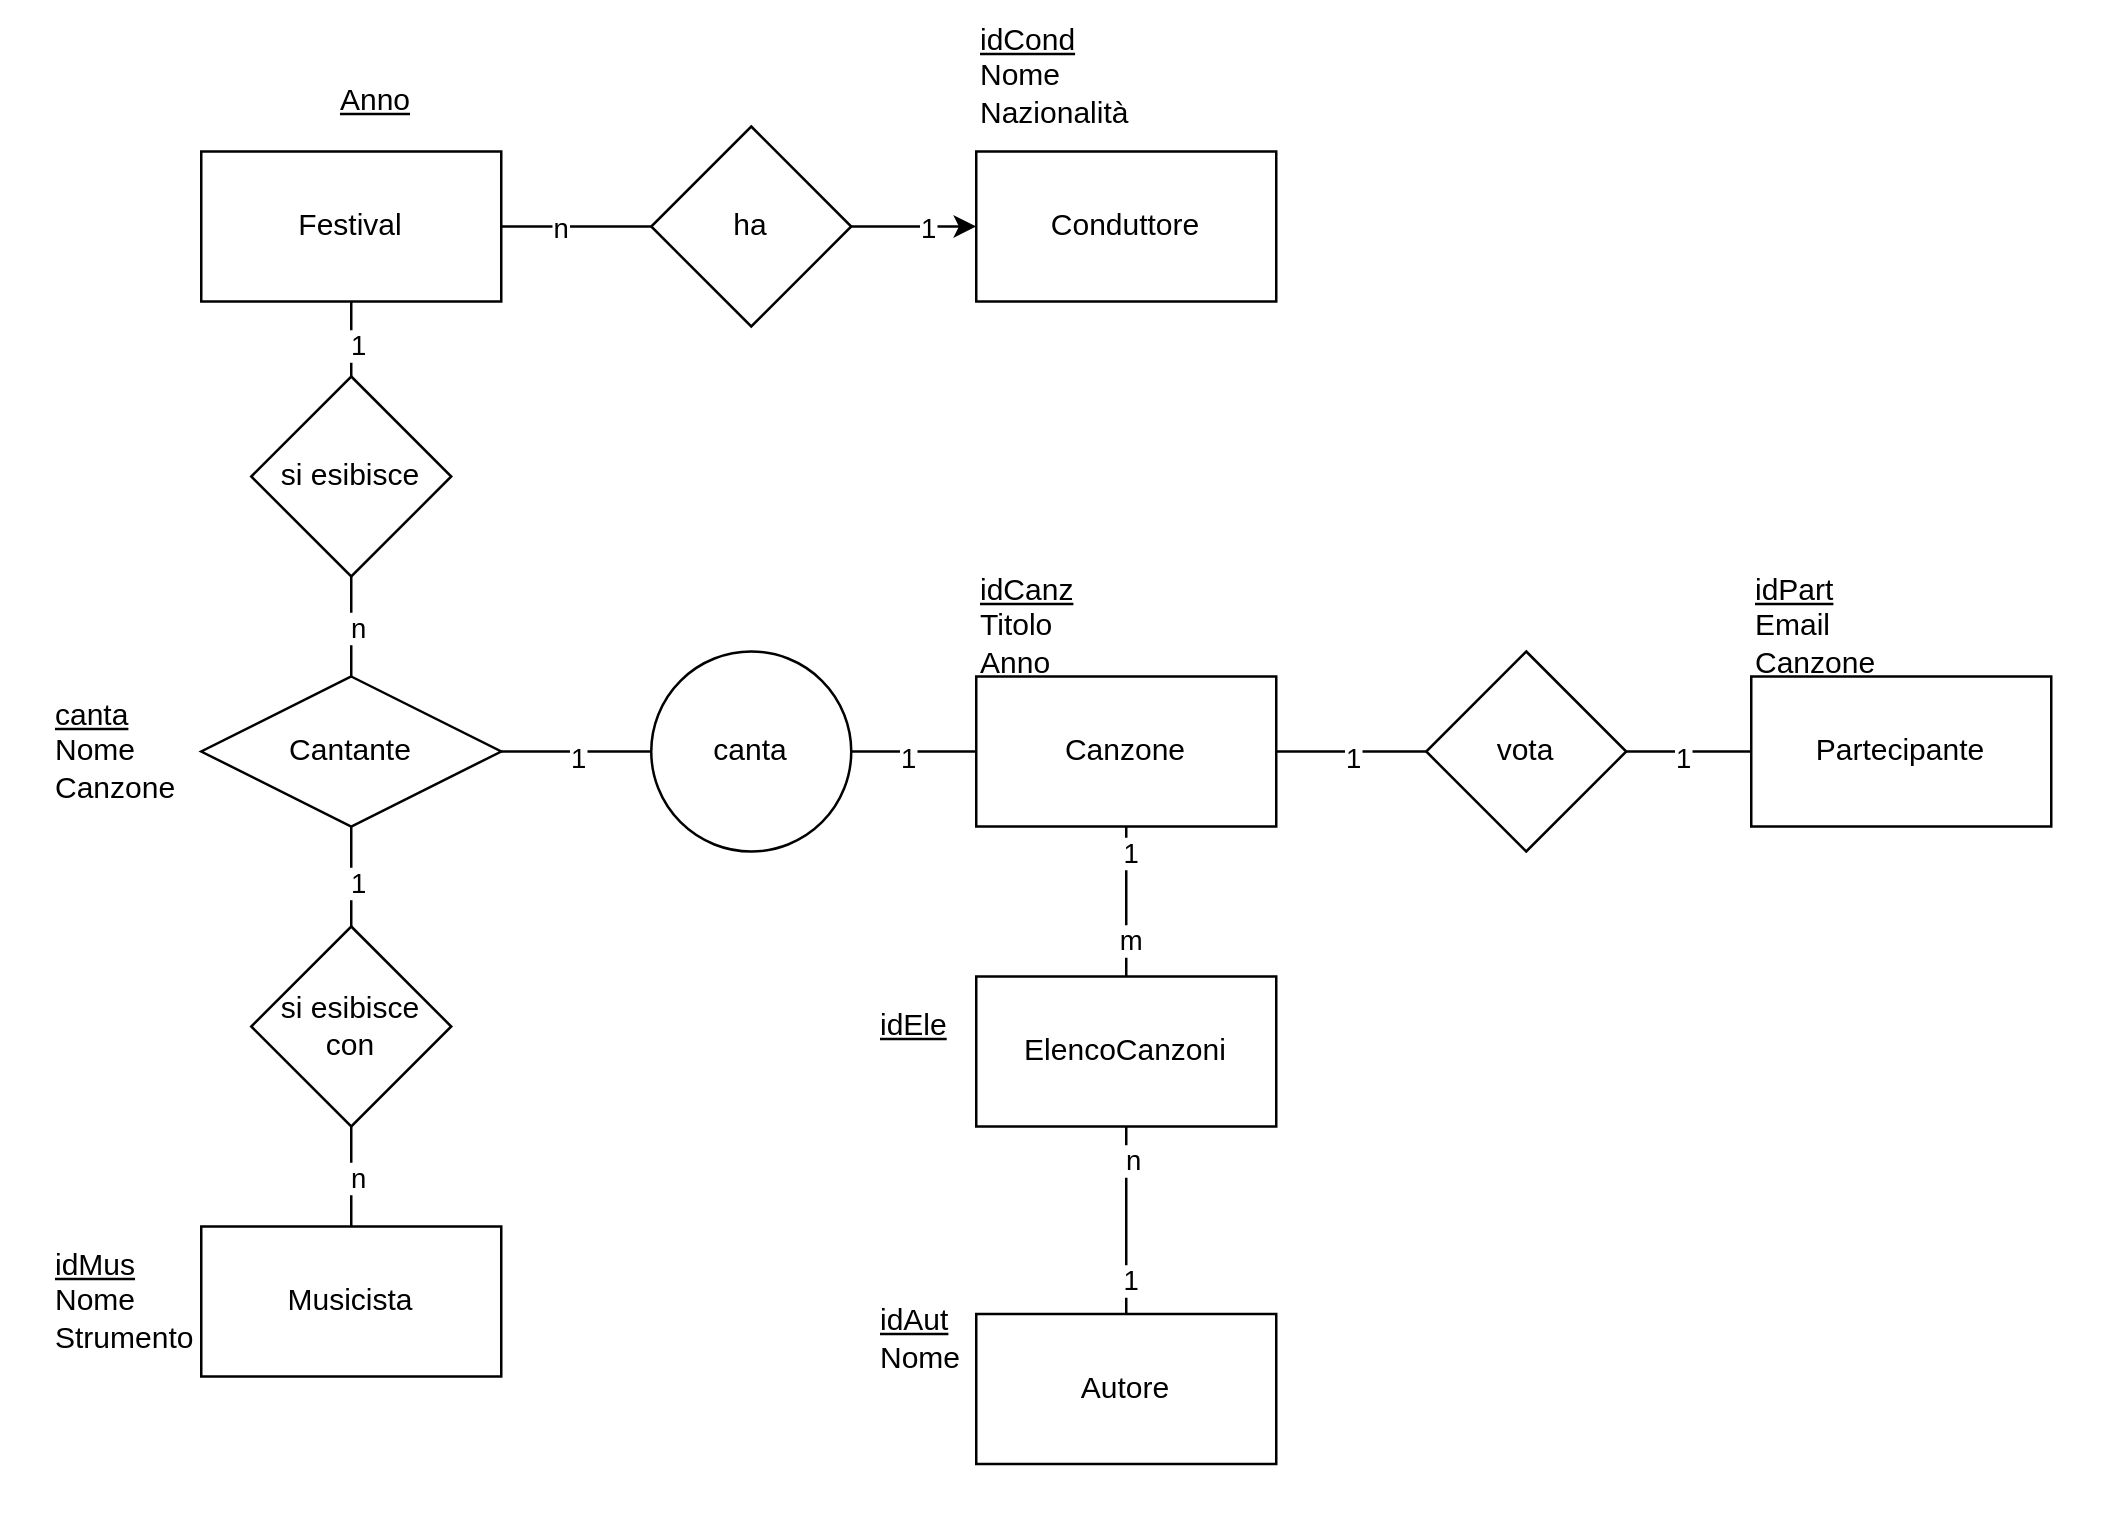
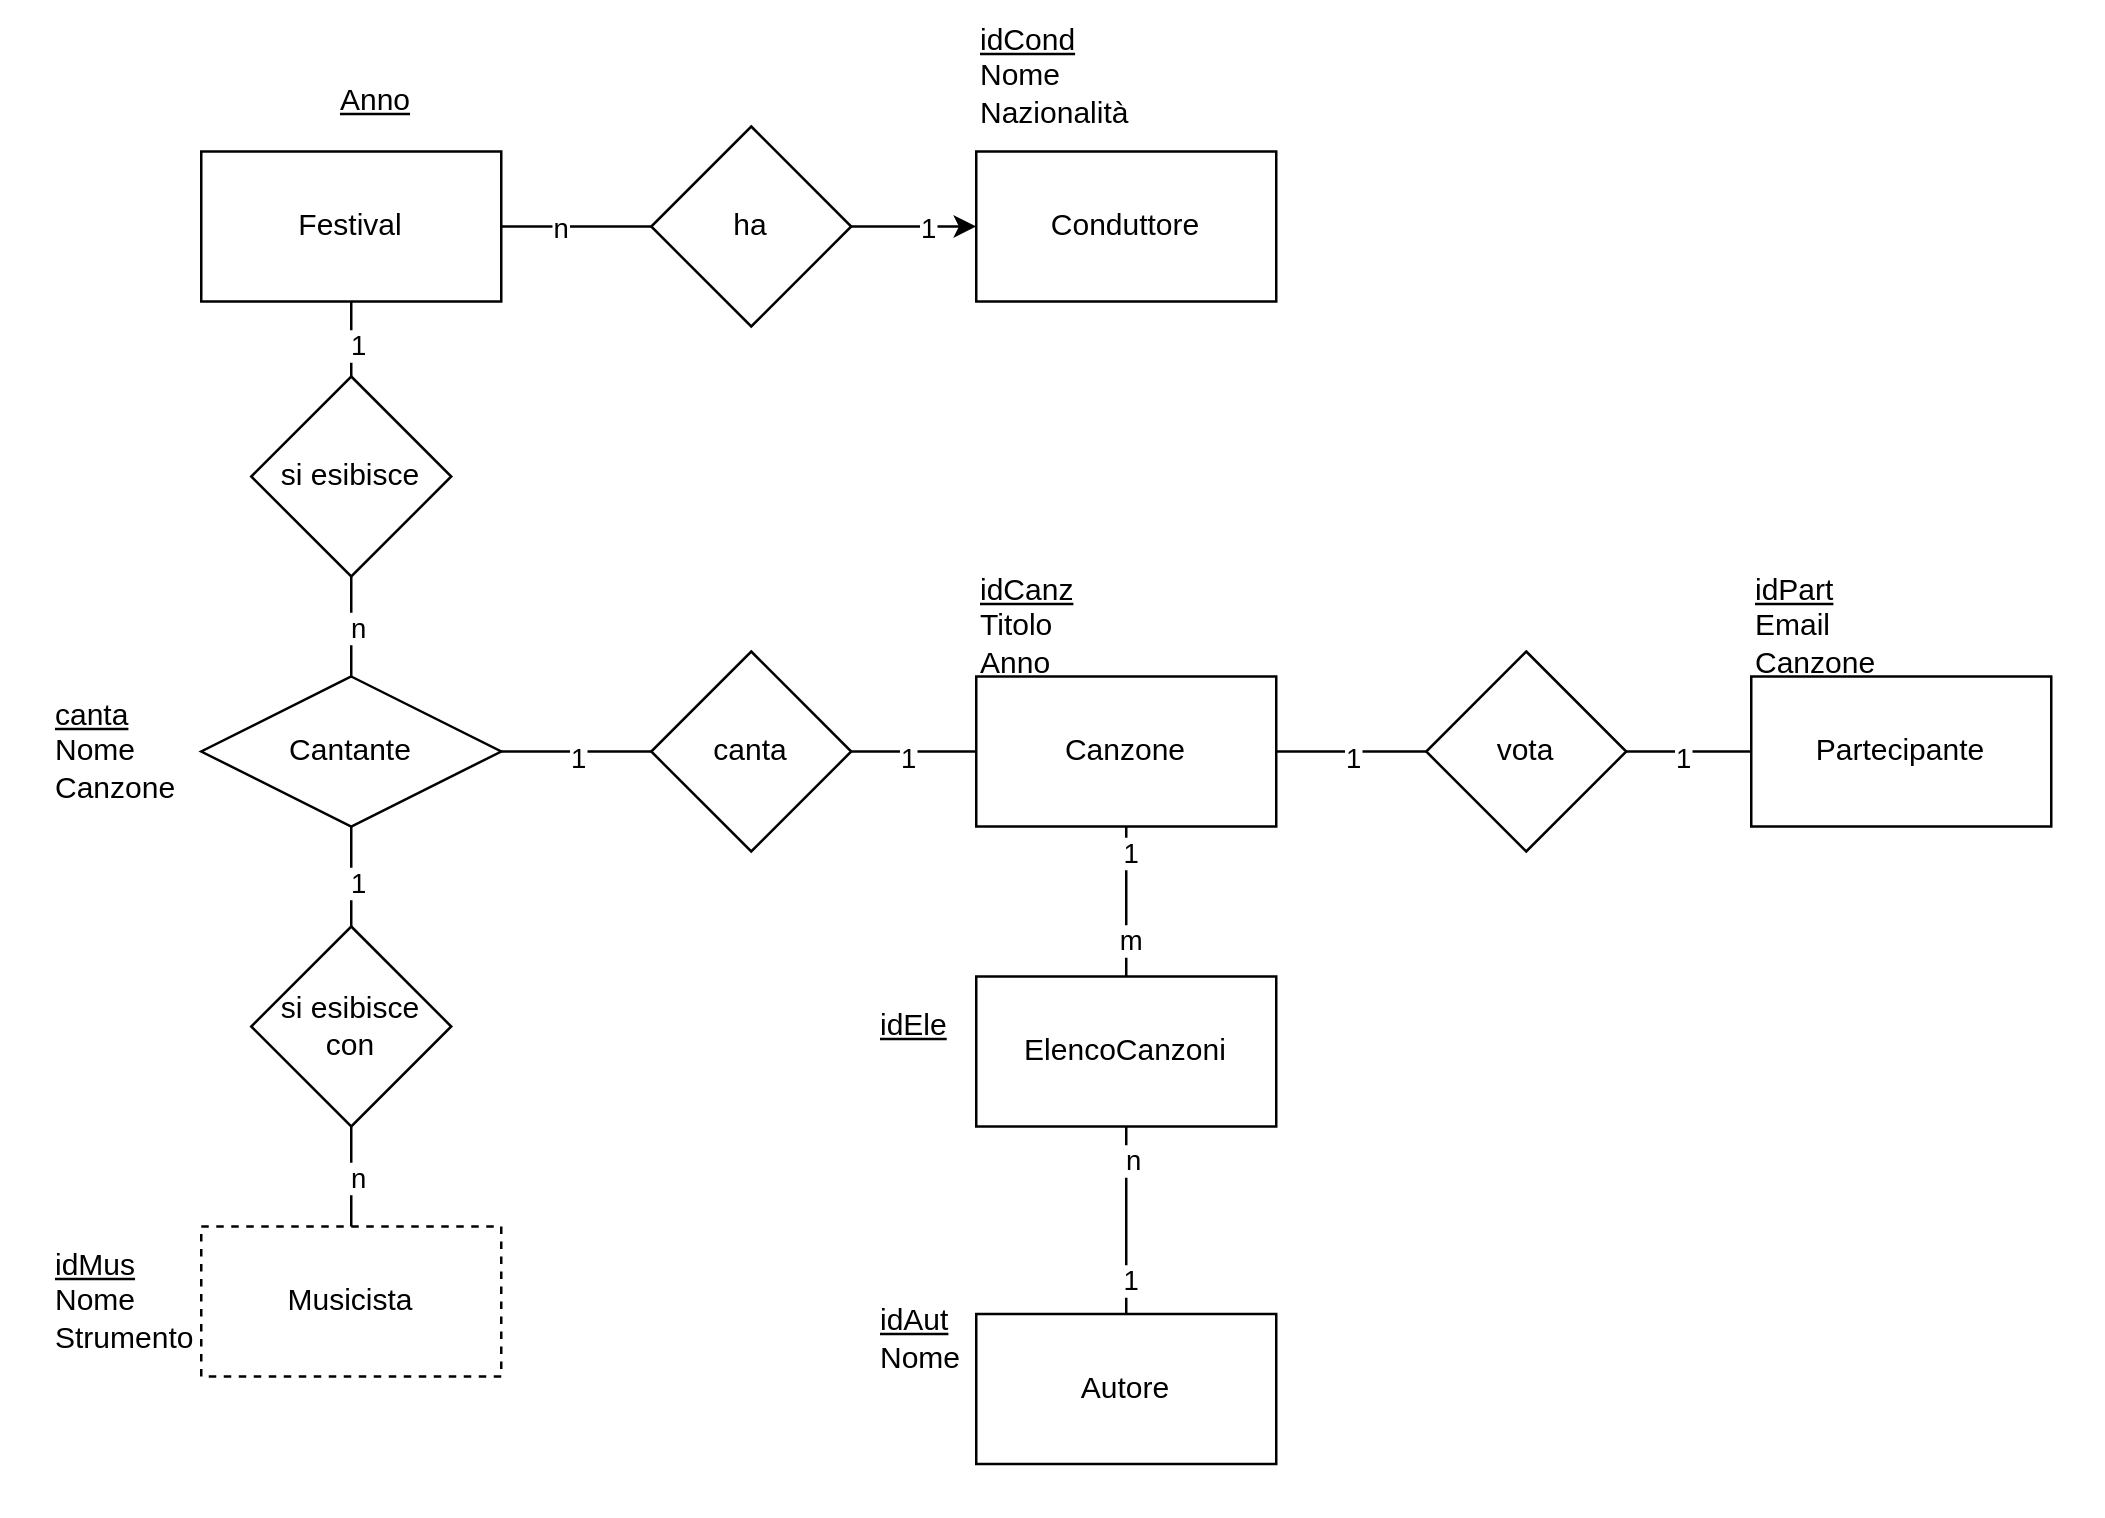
- <mxCell id="24" value="canta" style="ellipse;whiteSpace=wrap;html=1;" vertex="1" parent="1"><mxGeometry x="260" y="260" width="80" height="80" as="geometry" /></mxCell>
+ <mxCell id="24" value="canta" style="rhombus;whiteSpace=wrap;html=1;" vertex="1" parent="1"><mxGeometry x="260" y="260" width="80" height="80" as="geometry" /></mxCell>
- <mxCell id="8" value="Musicista" style="rounded=0;whiteSpace=wrap;html=1;" vertex="1" parent="1"><mxGeometry x="80" y="490" width="120" height="60" as="geometry" /></mxCell>
+ <mxCell id="8" value="Musicista" style="rounded=0;whiteSpace=wrap;html=1;dashed=1;" vertex="1" parent="1"><mxGeometry x="80" y="490" width="120" height="60" as="geometry" /></mxCell>
